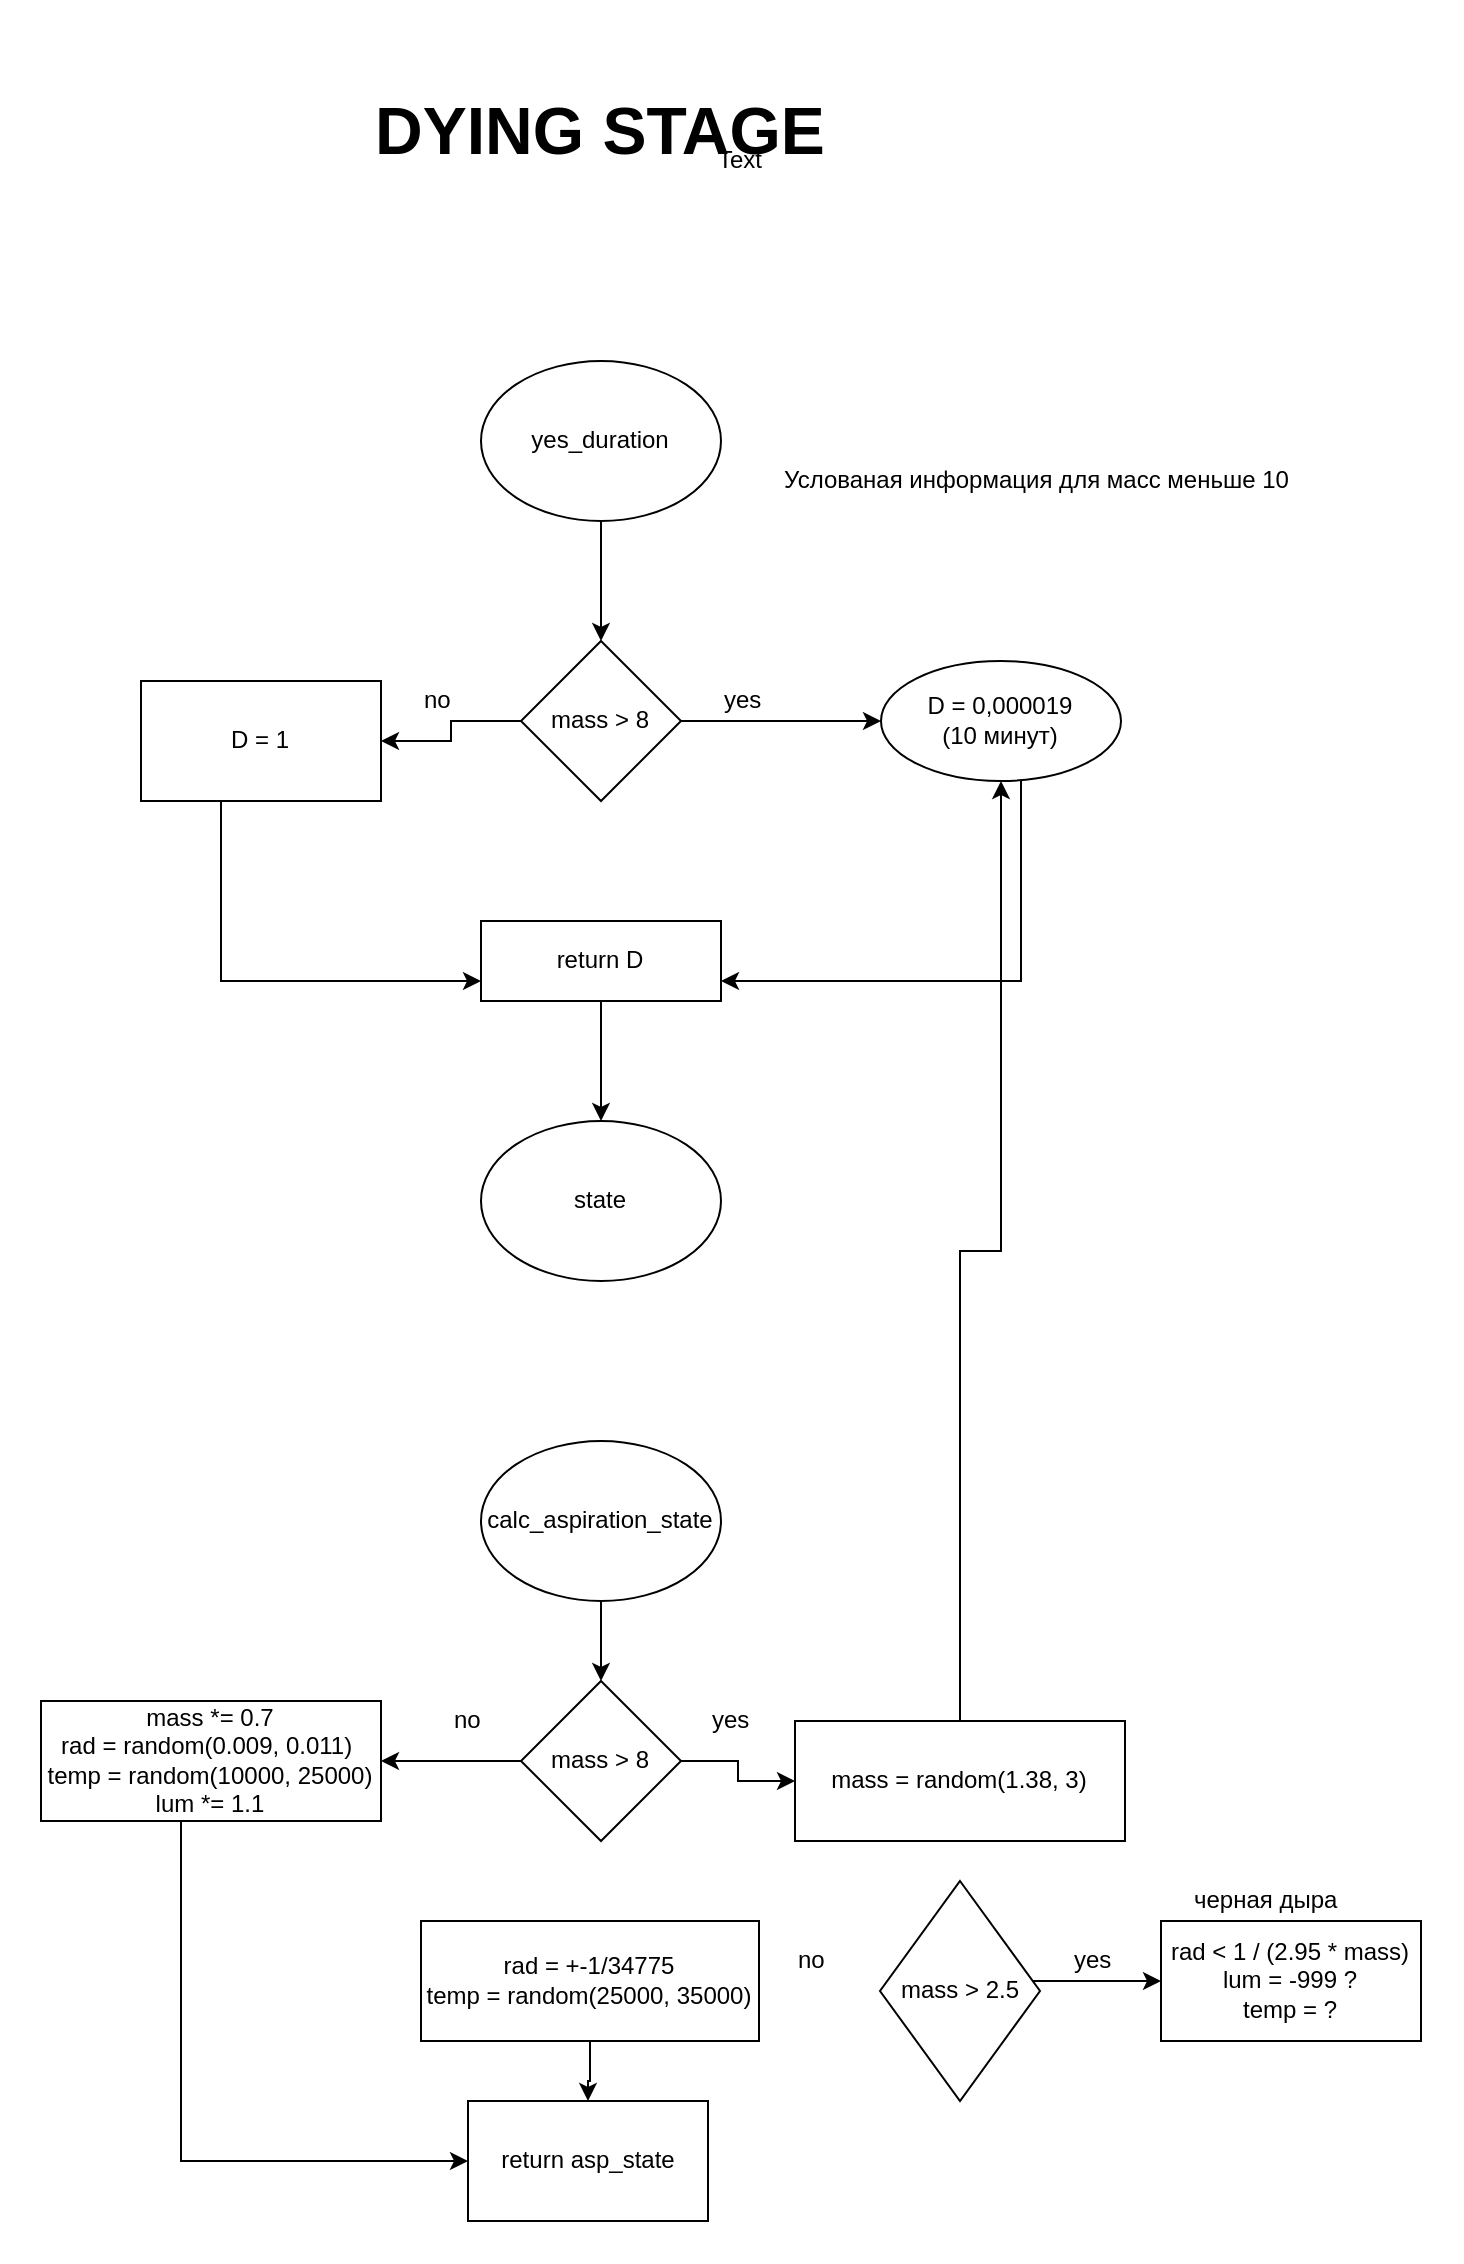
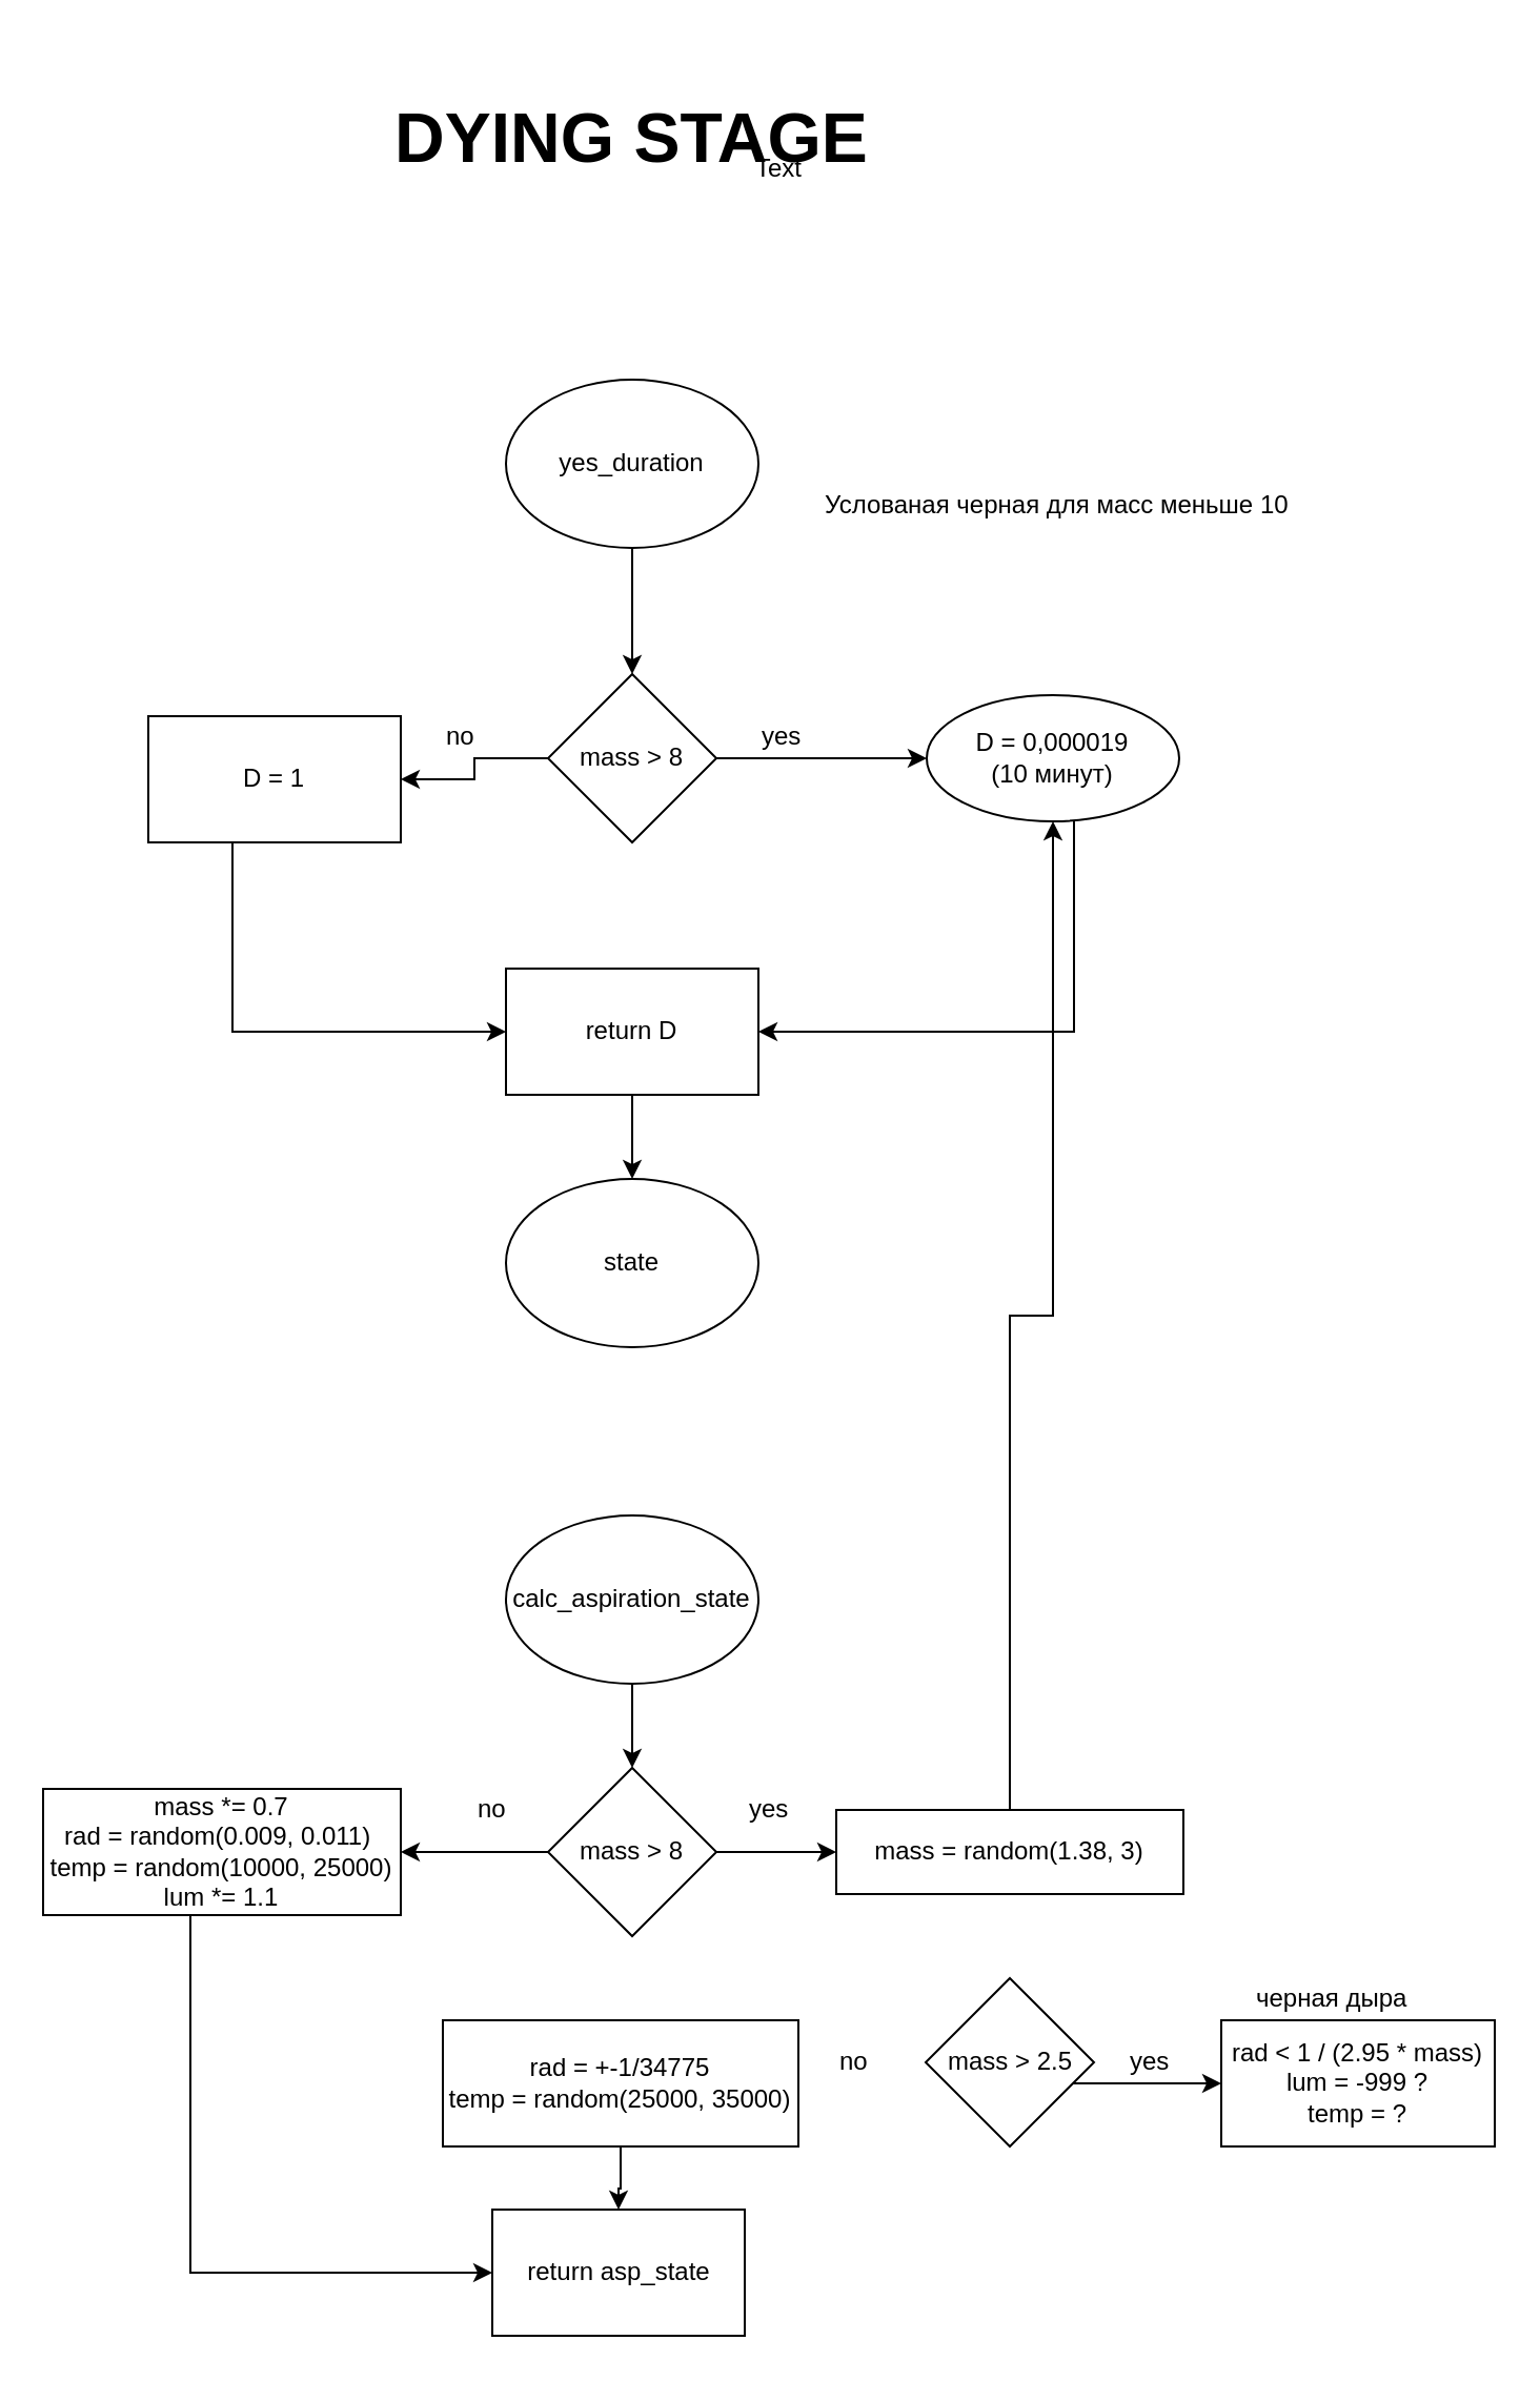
- <mxCell id="13" value="Услованая информация для масс меньше 10" style="text;html=1;resizable=0;points=[];autosize=1;align=left;verticalAlign=top;spacingTop=-4;" vertex="1" parent="1"><mxGeometry x="390" y="230" width="270" height="20" as="geometry" /></mxCell>
+ <mxCell id="13" value="Услованая черная для масс меньше 10" style="text;html=1;resizable=0;points=[];autosize=1;align=left;verticalAlign=top;spacingTop=-4;" vertex="1" parent="1"><mxGeometry x="390" y="230" width="270" height="20" as="geometry" /></mxCell>
- <mxCell id="18" value="return D" style="rounded=0;whiteSpace=wrap;html=1;" vertex="1" parent="1"><mxGeometry x="240" y="460" width="120" height="40" as="geometry" /></mxCell>
+ <mxCell id="18" value="return D" style="rounded=0;whiteSpace=wrap;html=1;" vertex="1" parent="1"><mxGeometry x="240" y="460" width="120" height="60" as="geometry" /></mxCell>
- <mxCell id="28" value="mass = random(1.38, 3)&lt;br&gt;" style="rounded=0;whiteSpace=wrap;html=1;" vertex="1" parent="1"><mxGeometry x="397" y="860" width="165" height="60" as="geometry" /></mxCell>
+ <mxCell id="28" value="mass = random(1.38, 3)&lt;br&gt;" style="rounded=0;whiteSpace=wrap;html=1;" vertex="1" parent="1"><mxGeometry x="397" y="860" width="165" height="40" as="geometry" /></mxCell>
- <mxCell id="30" value="mass &amp;gt; 2.5" style="rhombus;whiteSpace=wrap;html=1;" vertex="1" parent="1"><mxGeometry x="439.5" y="940" width="80" height="110" as="geometry" /></mxCell>
+ <mxCell id="30" value="mass &amp;gt; 2.5" style="rhombus;whiteSpace=wrap;html=1;" vertex="1" parent="1"><mxGeometry x="439.5" y="940" width="80" height="80" as="geometry" /></mxCell>
